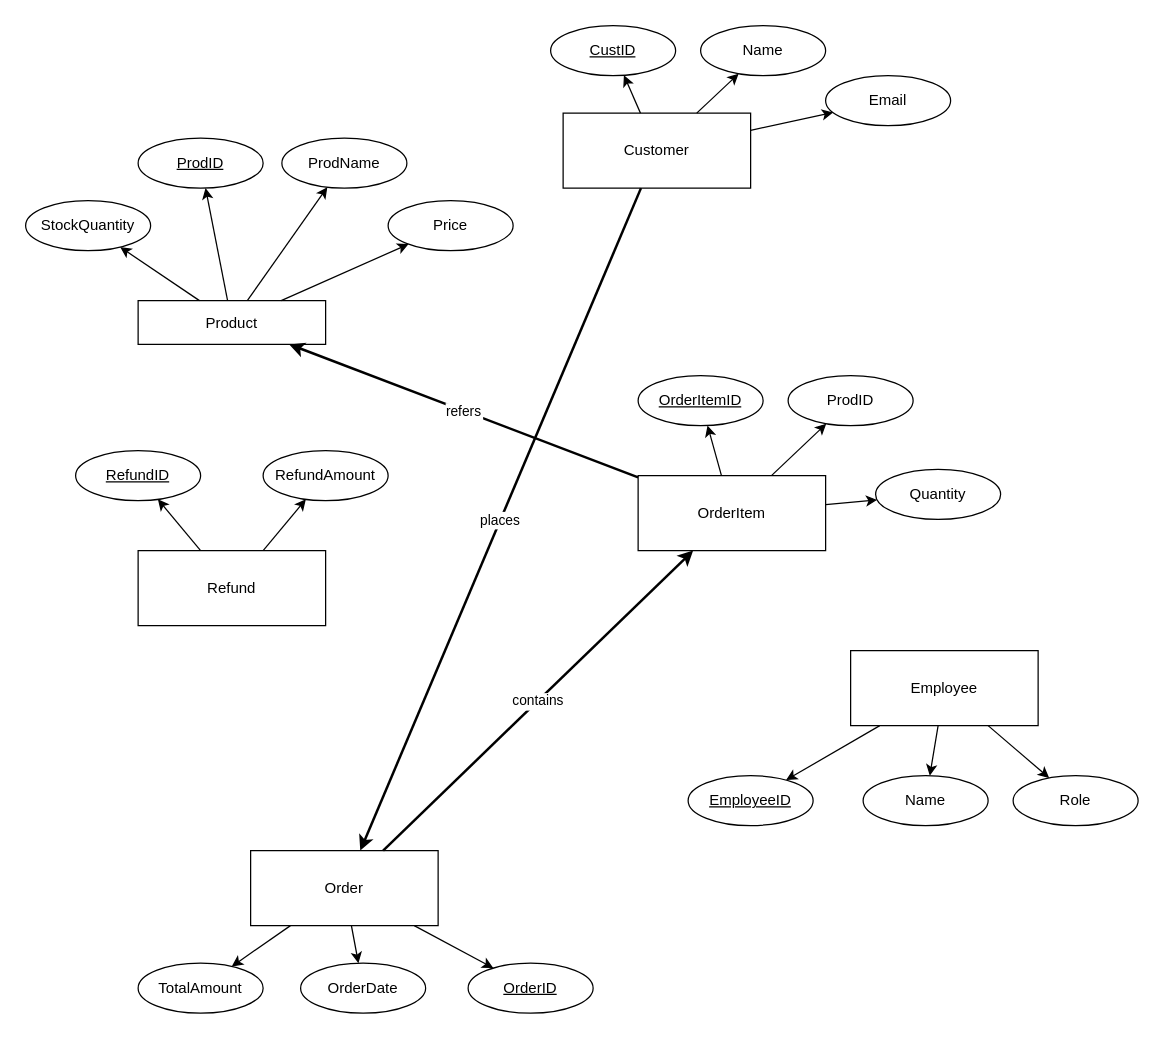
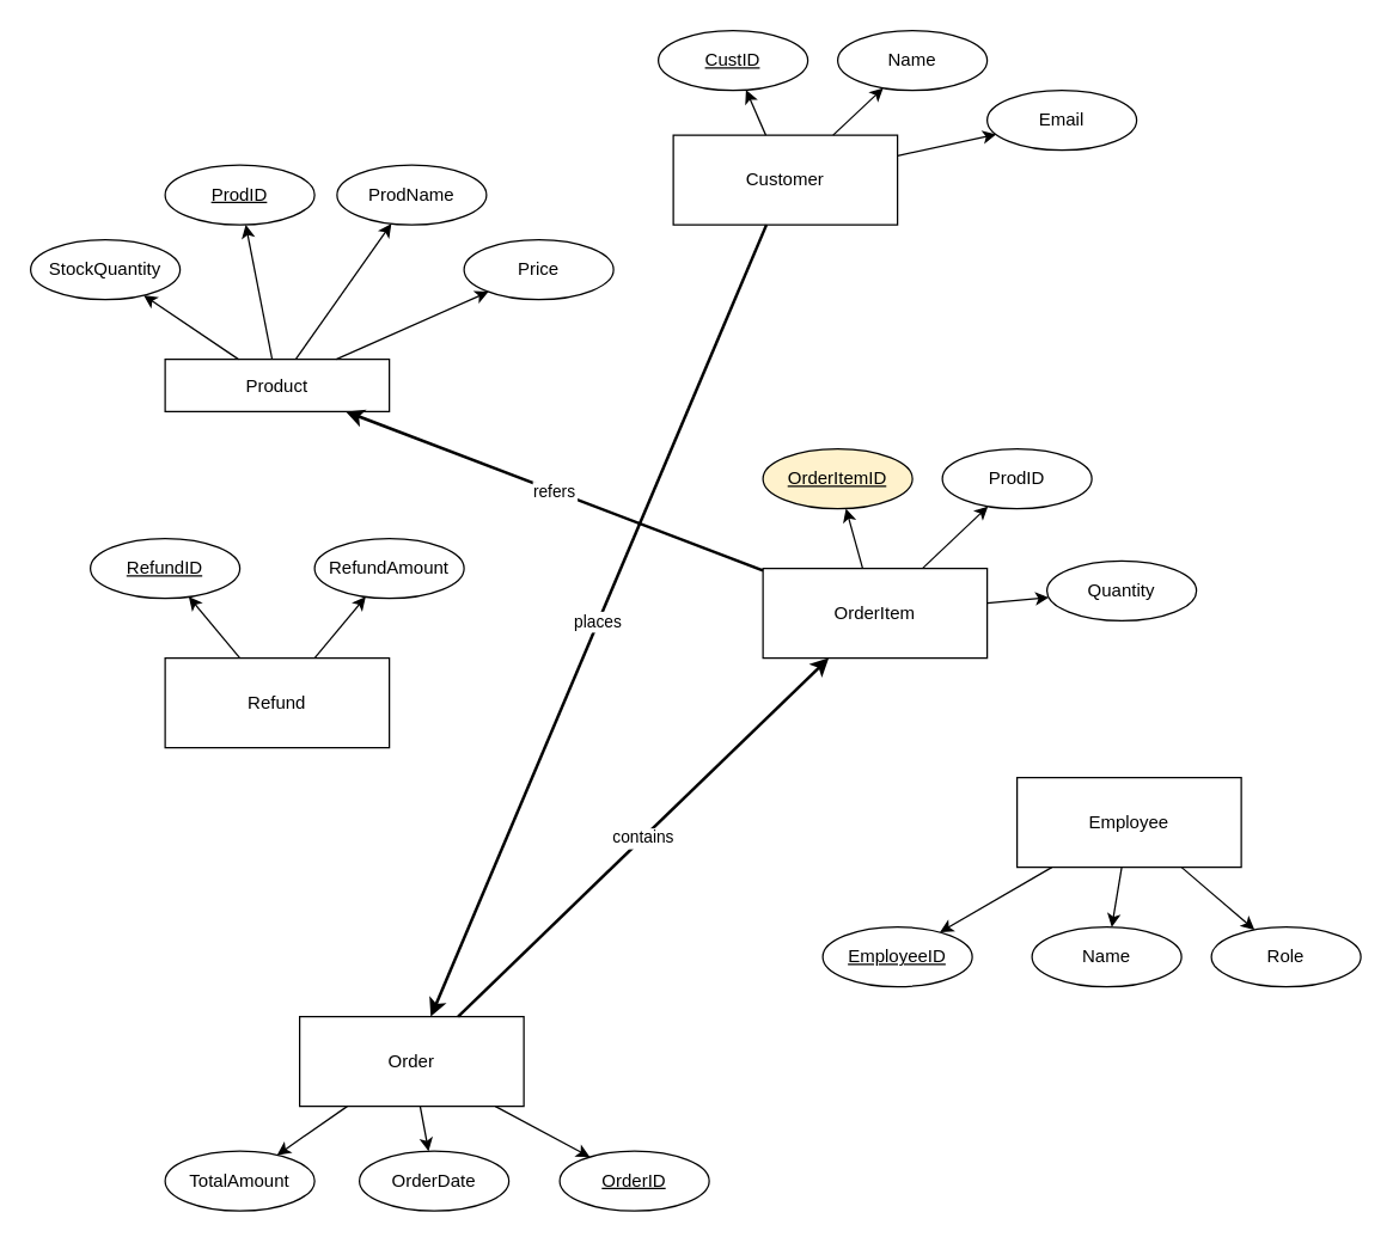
- <mxCell id="26" value="OrderItemID" style="ellipse;whiteSpace=wrap;fontStyle=4;strokeColor=#000000;" vertex="1" parent="1"><mxGeometry x="510" y="300" width="100" height="40" as="geometry" /></mxCell>
+ <mxCell id="26" value="OrderItemID" style="ellipse;whiteSpace=wrap;fontStyle=4;strokeColor=#000000;fillColor=#fff2cc;" vertex="1" parent="1"><mxGeometry x="510" y="300" width="100" height="40" as="geometry" /></mxCell>
